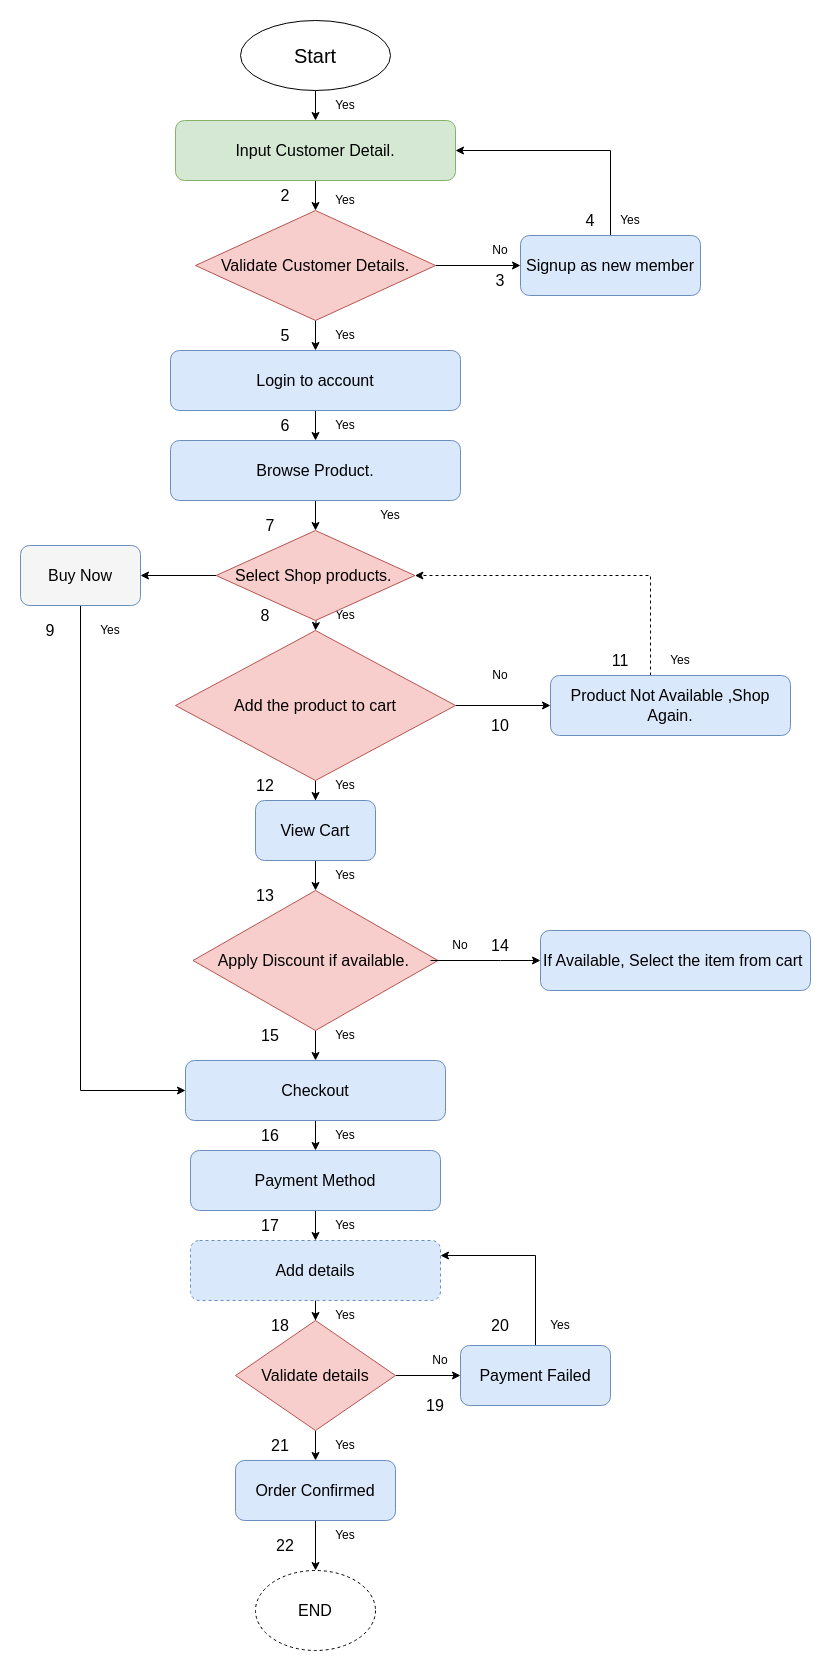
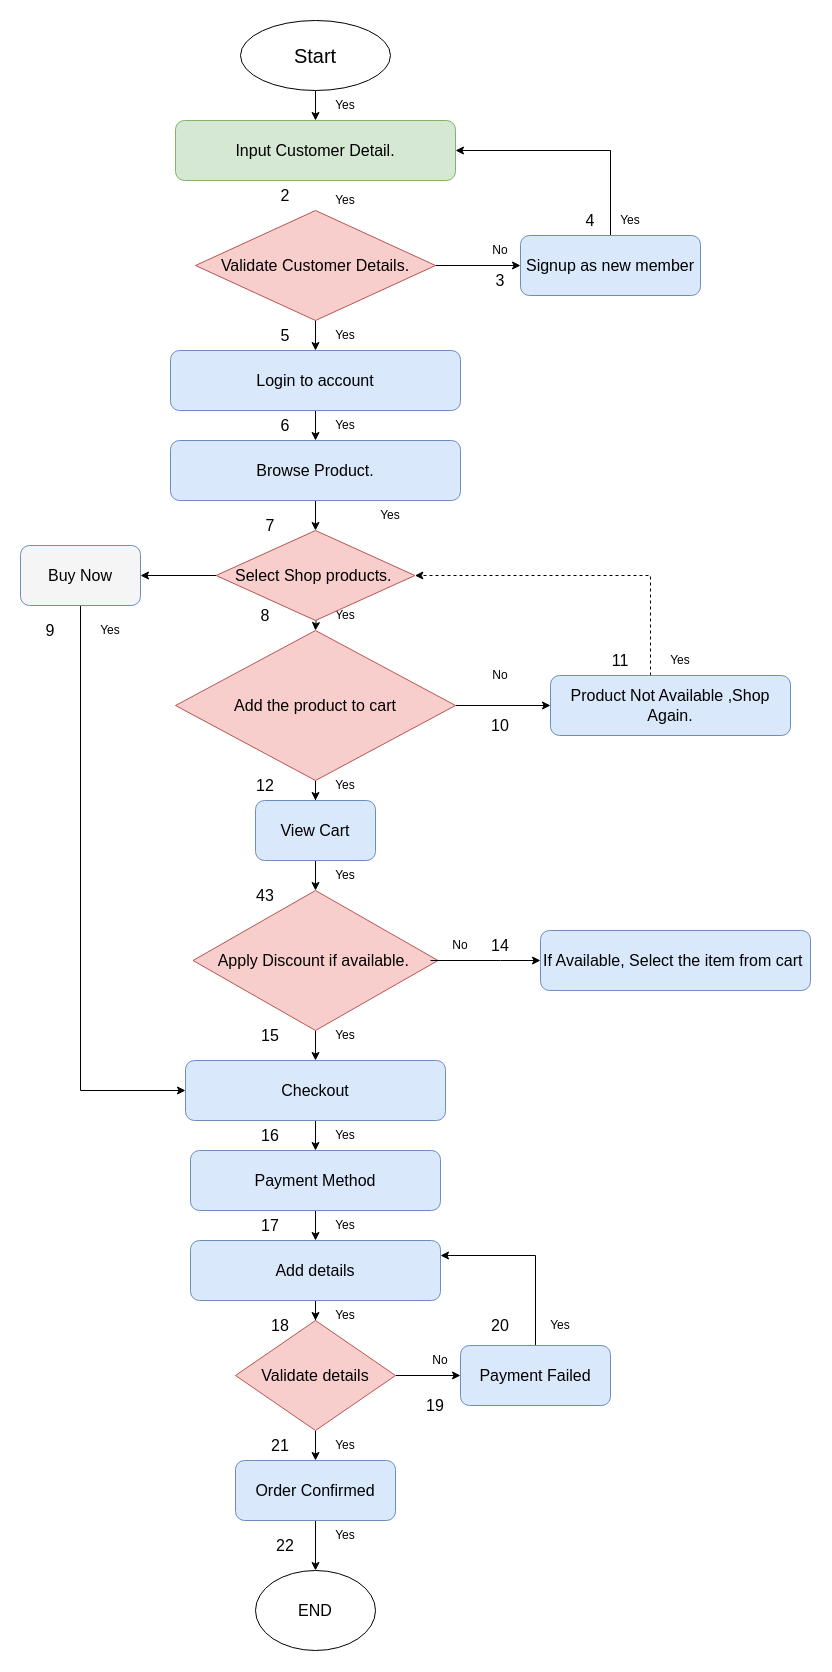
- <mxCell id="4" value="" style="edgeStyle=orthogonalEdgeStyle;rounded=0;orthogonalLoop=1;jettySize=auto;html=1;" parent="1" source="5" target="10" edge="1"><mxGeometry relative="1" as="geometry" /></mxCell>
- <mxCell id="72" value="&lt;font style=&quot;font-size: 16px;&quot;&gt;13&lt;/font&gt;" style="text;html=1;strokeColor=none;fillColor=none;align=center;verticalAlign=middle;whiteSpace=wrap;rounded=0;" vertex="1" parent="1"><mxGeometry x="235" y="880" width="60" height="30" as="geometry" /></mxCell>
+ <mxCell id="72" value="&lt;font style=&quot;font-size: 16px;&quot;&gt;43&lt;/font&gt;" style="text;html=1;strokeColor=none;fillColor=none;align=center;verticalAlign=middle;whiteSpace=wrap;rounded=0;" vertex="1" parent="1"><mxGeometry x="235" y="880" width="60" height="30" as="geometry" /></mxCell>
- <mxCell id="30" value="&lt;font style=&quot;font-size: 16px;&quot;&gt;Add details&lt;/font&gt;" style="rounded=1;whiteSpace=wrap;html=1;fillColor=#dae8fc;strokeColor=#6c8ebf;dashed=1;" parent="1" vertex="1"><mxGeometry x="190" y="1240" width="250" height="60" as="geometry" /></mxCell>
+ <mxCell id="30" value="&lt;font style=&quot;font-size: 16px;&quot;&gt;Add details&lt;/font&gt;" style="rounded=1;whiteSpace=wrap;html=1;fillColor=#dae8fc;strokeColor=#6c8ebf;" parent="1" vertex="1"><mxGeometry x="190" y="1240" width="250" height="60" as="geometry" /></mxCell>
- <mxCell id="38" value="&lt;font style=&quot;font-size: 16px;&quot;&gt;END&lt;/font&gt;" style="ellipse;whiteSpace=wrap;html=1;dashed=1;" parent="1" vertex="1"><mxGeometry x="255" y="1570" width="120" height="80" as="geometry" /></mxCell>
+ <mxCell id="38" value="&lt;font style=&quot;font-size: 16px;&quot;&gt;END&lt;/font&gt;" style="ellipse;whiteSpace=wrap;html=1;" parent="1" vertex="1"><mxGeometry x="255" y="1570" width="120" height="80" as="geometry" /></mxCell>
